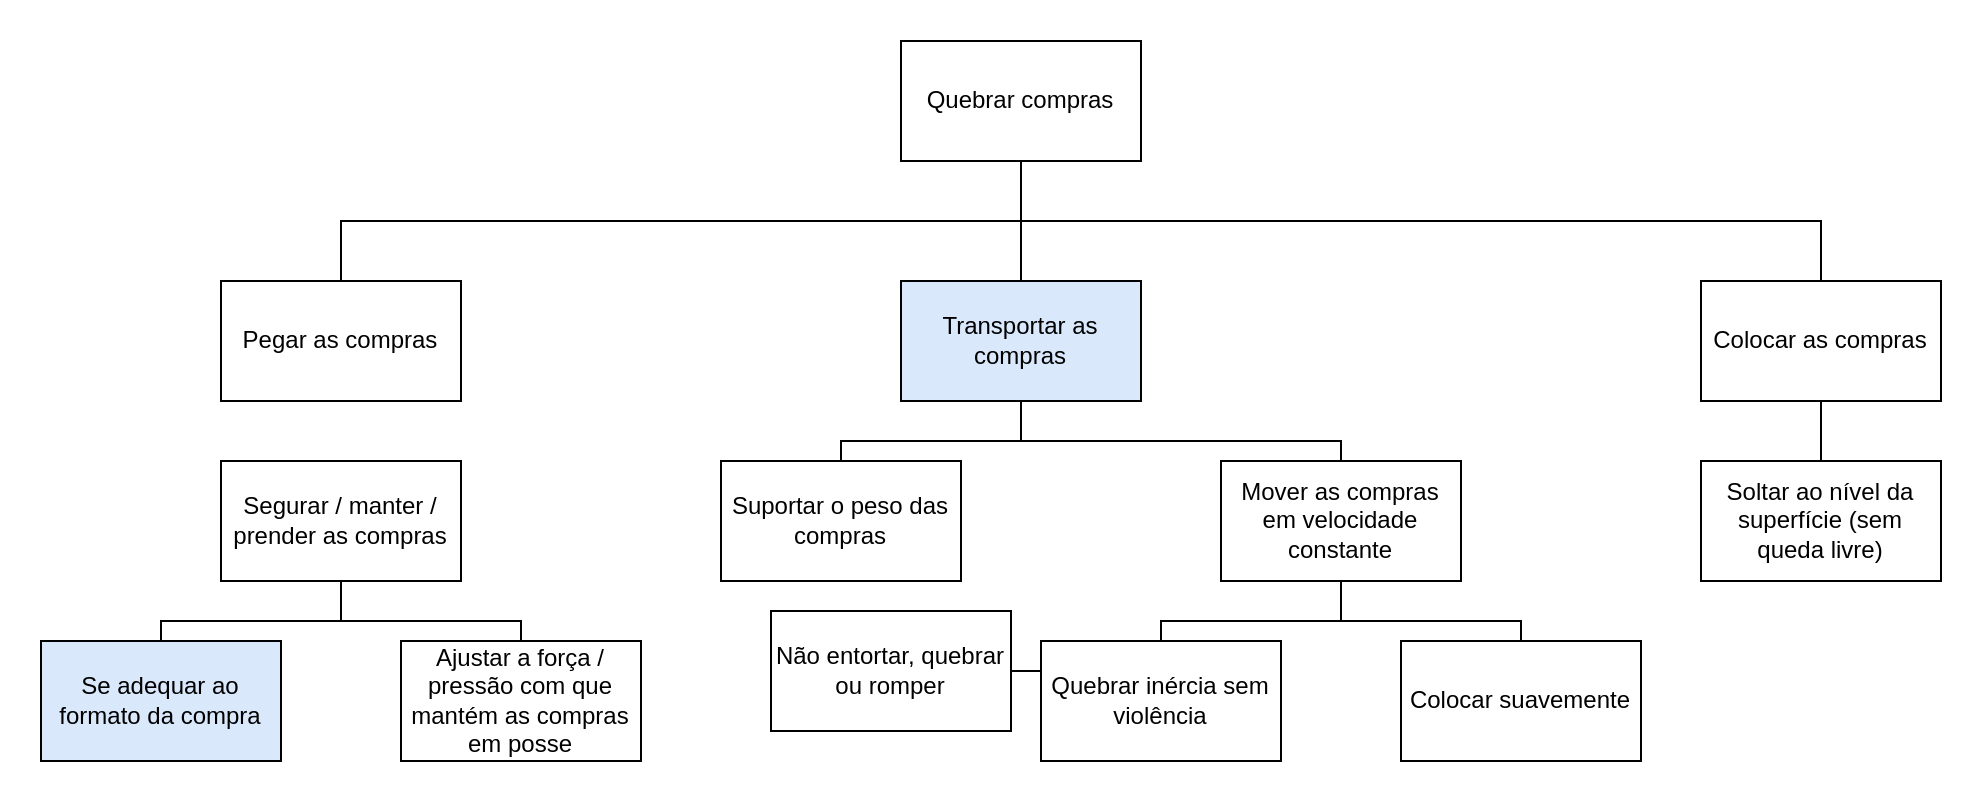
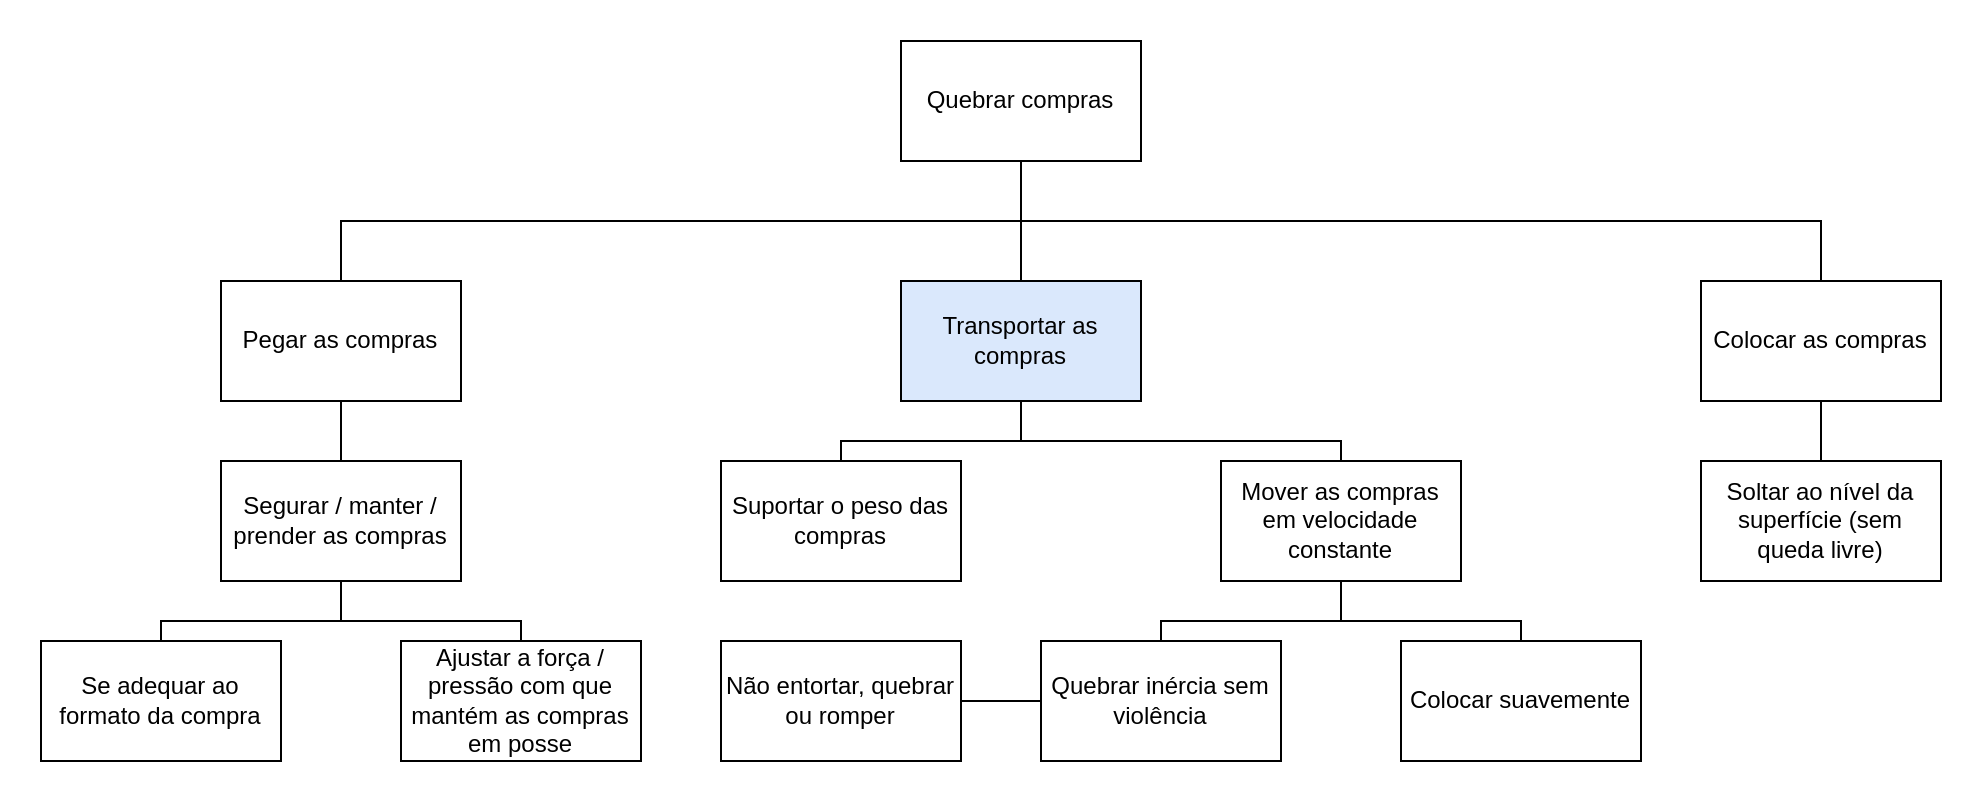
+ <mxCell id="10" style="edgeStyle=orthogonalEdgeStyle;rounded=0;orthogonalLoop=1;jettySize=auto;html=1;entryX=0.5;entryY=1;entryDx=0;entryDy=0;endArrow=none;endFill=0;" edge="1" parent="1" source="11" target="4"><mxGeometry relative="1" as="geometry" /></mxCell>
- <mxCell id="21" value="Não entortar, quebrar ou romper" style="whiteSpace=wrap;html=1;" vertex="1" parent="1"><mxGeometry x="385" y="305" width="120" height="60" as="geometry" /></mxCell>
+ <mxCell id="21" value="Não entortar, quebrar ou romper" style="whiteSpace=wrap;html=1;" vertex="1" parent="1"><mxGeometry x="360" y="320" width="120" height="60" as="geometry" /></mxCell>
- <mxCell id="13" value="Se adequar ao formato da compra" style="whiteSpace=wrap;html=1;fillColor=#dae8fc;" vertex="1" parent="1"><mxGeometry x="20" y="320" width="120" height="60" as="geometry" /></mxCell>
+ <mxCell id="13" value="Se adequar ao formato da compra" style="whiteSpace=wrap;html=1;" vertex="1" parent="1"><mxGeometry x="20" y="320" width="120" height="60" as="geometry" /></mxCell>
